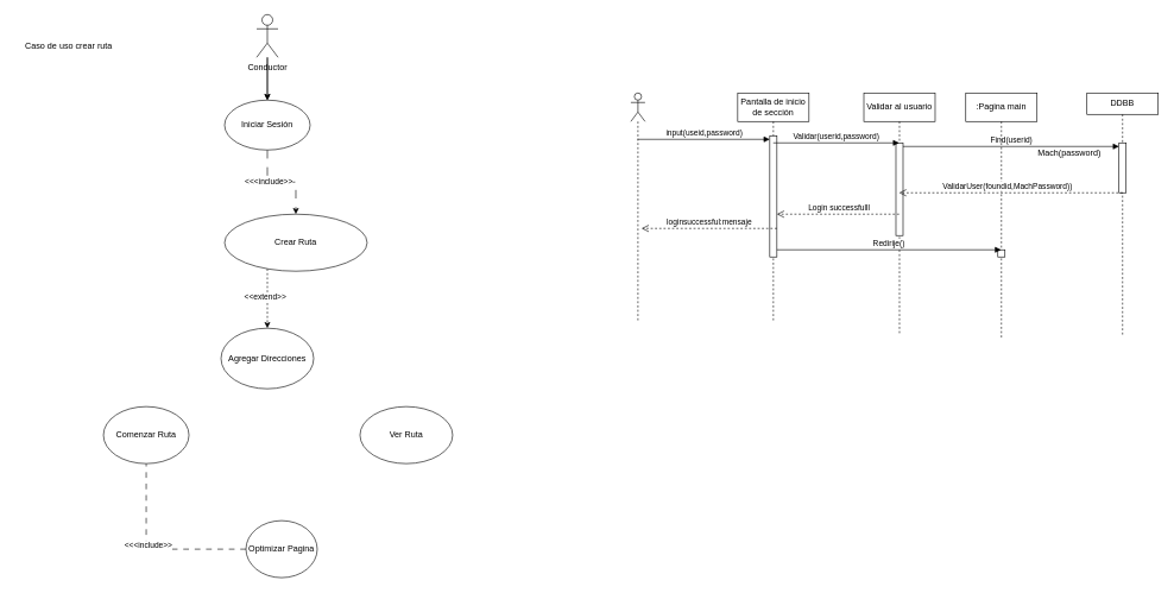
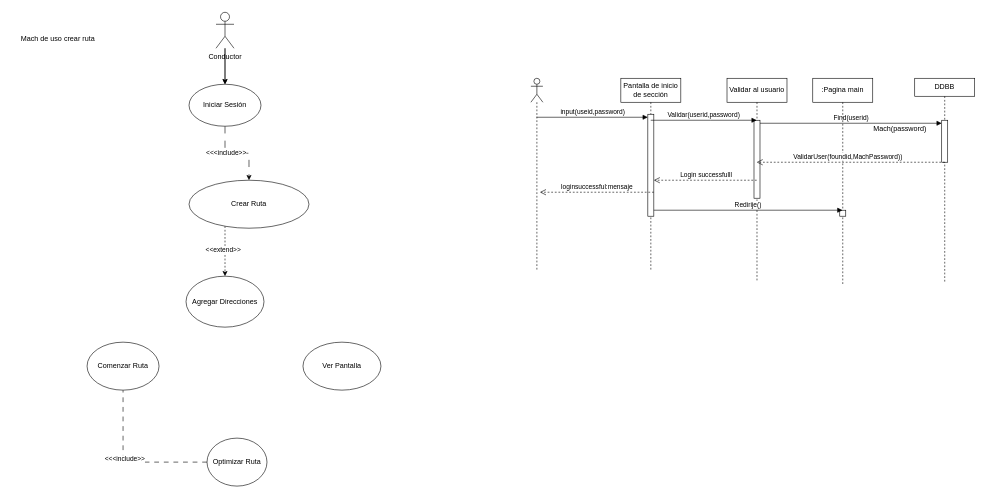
- <mxCell id="17" value="Caso de uso crear ruta" style="text;html=1;align=center;verticalAlign=middle;resizable=0;points=[];autosize=1;strokeColor=none;fillColor=none;" parent="1" vertex="1"><mxGeometry x="20" y="50" width="150" height="30" as="geometry" /></mxCell>
+ <mxCell id="17" value="Mach de uso crear ruta" style="text;html=1;align=center;verticalAlign=middle;resizable=0;points=[];autosize=1;strokeColor=none;fillColor=none;" parent="1" vertex="1"><mxGeometry x="20" y="50" width="150" height="30" as="geometry" /></mxCell>
- <mxCell id="11" value="Ver Ruta" style="ellipse;whiteSpace=wrap;html=1;" parent="1" vertex="1"><mxGeometry x="504" y="570" width="130" height="80" as="geometry" /></mxCell>
+ <mxCell id="11" value="Ver Pantalla" style="ellipse;whiteSpace=wrap;html=1;" parent="1" vertex="1"><mxGeometry x="504" y="570" width="130" height="80" as="geometry" /></mxCell>
- <mxCell id="15" value="Optimizar Pagina " style="ellipse;whiteSpace=wrap;html=1;" parent="1" vertex="1"><mxGeometry x="344" y="730" width="100" height="80" as="geometry" /></mxCell>
+ <mxCell id="15" value="Optimizar Ruta " style="ellipse;whiteSpace=wrap;html=1;" parent="1" vertex="1"><mxGeometry x="344" y="730" width="100" height="80" as="geometry" /></mxCell>
